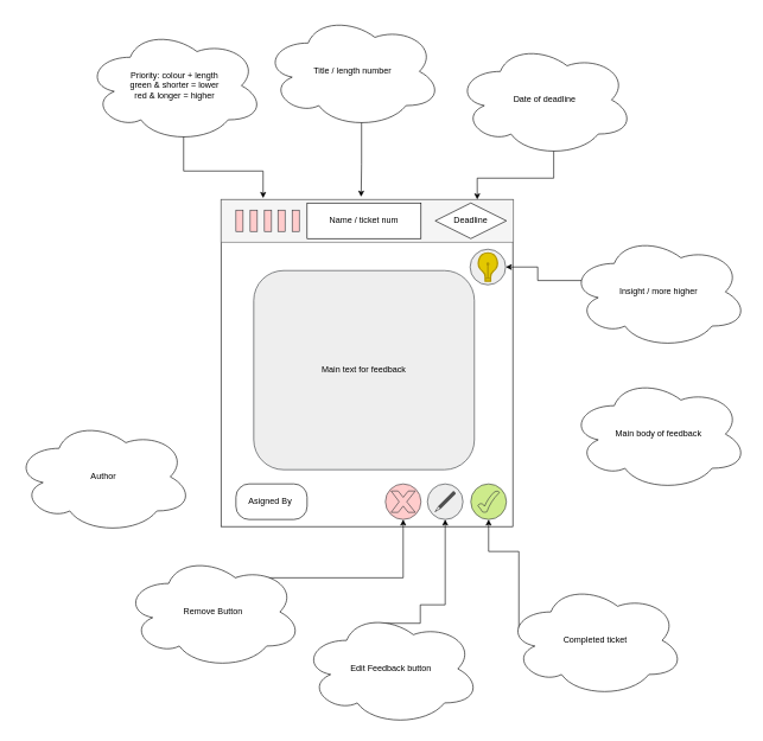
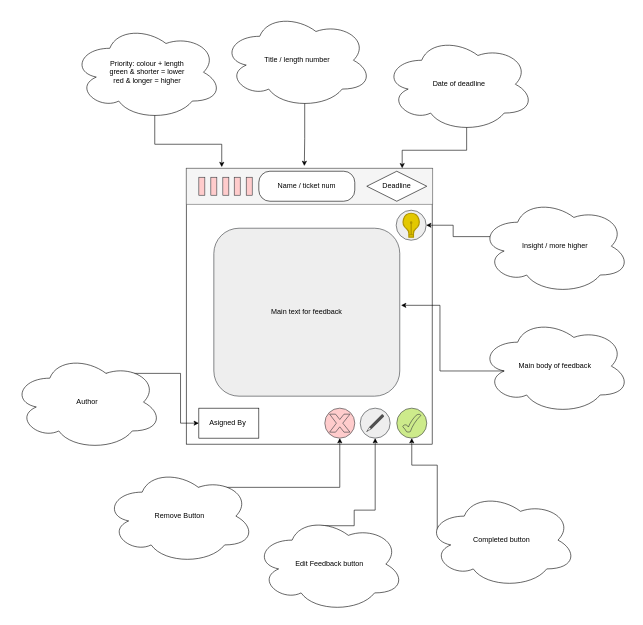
- <mxCell id="10" value="Name / ticket num" style="whiteSpace=wrap;html=1;arcSize=37;rounded=0;" vertex="1" parent="2"><mxGeometry x="121" y="5" width="160" height="50" as="geometry" /></mxCell>
+ <mxCell id="10" value="Name / ticket num" style="rounded=1;whiteSpace=wrap;html=1;arcSize=37;" vertex="1" parent="2"><mxGeometry x="121" y="5" width="160" height="50" as="geometry" /></mxCell>
+ <mxCell id="29" style="edgeStyle=orthogonalEdgeStyle;rounded=0;orthogonalLoop=1;jettySize=auto;html=1;exitX=0.16;exitY=0.55;exitDx=0;exitDy=0;exitPerimeter=0;entryX=1.007;entryY=0.459;entryDx=0;entryDy=0;entryPerimeter=0;" edge="1" parent="1" source="28" target="9"><mxGeometry relative="1" as="geometry" /></mxCell>
+ <mxCell id="36" style="edgeStyle=orthogonalEdgeStyle;rounded=0;orthogonalLoop=1;jettySize=auto;html=1;exitX=0.625;exitY=0.2;exitDx=0;exitDy=0;exitPerimeter=0;entryX=0;entryY=0.5;entryDx=0;entryDy=0;" edge="1" parent="1" source="37" target="19"><mxGeometry relative="1" as="geometry" /></mxCell>
- <mxCell id="19" value="Asigned By&amp;nbsp;" style="rounded=1;whiteSpace=wrap;html=1;arcSize=37;" vertex="1" parent="2"><mxGeometry x="21" y="400" width="100" height="50" as="geometry" /></mxCell>
+ <mxCell id="19" value="Asigned By&amp;nbsp;" style="whiteSpace=wrap;html=1;arcSize=37;rounded=0;" vertex="1" parent="2"><mxGeometry x="21" y="400" width="100" height="50" as="geometry" /></mxCell>
- <mxCell id="31" value="Completed ticket" style="ellipse;shape=cloud;whiteSpace=wrap;html=1;" vertex="1" parent="1"><mxGeometry x="711" y="820" width="250" height="160" as="geometry" /></mxCell>
+ <mxCell id="31" value="Completed button" style="ellipse;shape=cloud;whiteSpace=wrap;html=1;" vertex="1" parent="1"><mxGeometry x="711" y="820" width="250" height="160" as="geometry" /></mxCell>
